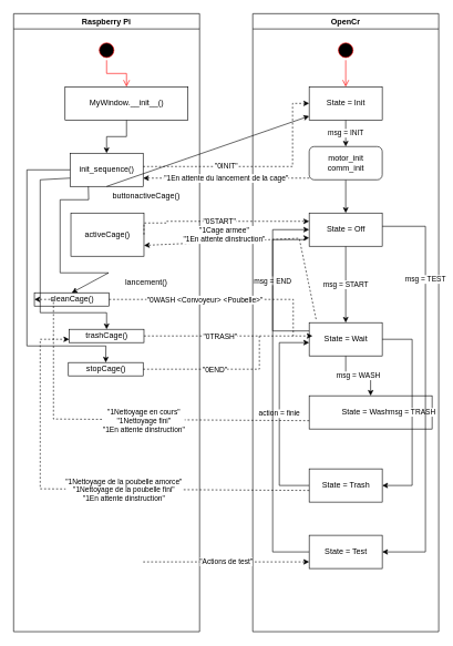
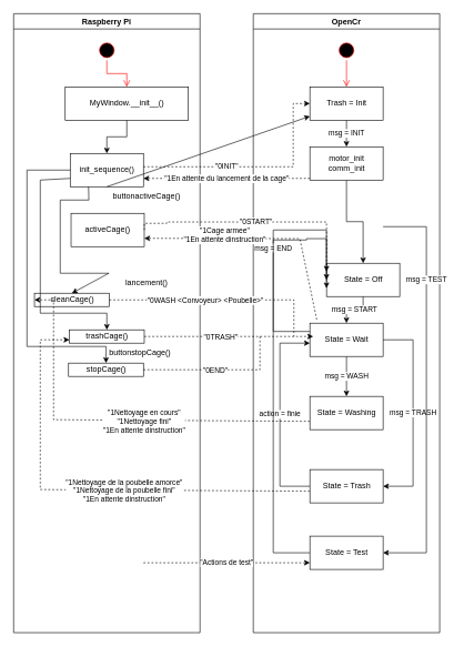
- <mxCell id="35" value="State = Init" style="html=1;" parent="20" vertex="1"><mxGeometry x="85" y="110" width="110" height="50" as="geometry" /></mxCell>
+ <mxCell id="35" value="Trash = Init" style="html=1;" parent="20" vertex="1"><mxGeometry x="85" y="110" width="110" height="50" as="geometry" /></mxCell>
- <mxCell id="24" value="motor_init&lt;br&gt;comm_init" style="html=1;rounded=1;" parent="20" vertex="1"><mxGeometry x="85" y="200" width="110" height="50" as="geometry" /></mxCell>
+ <mxCell id="24" value="motor_init&lt;br&gt;comm_init" style="html=1;" parent="20" vertex="1"><mxGeometry x="85" y="200" width="110" height="50" as="geometry" /></mxCell>
- <mxCell id="26" value="State = Off" style="html=1;" parent="20" vertex="1"><mxGeometry x="85" y="300" width="110" height="50" as="geometry" /></mxCell>
+ <mxCell id="26" value="State = Off" style="html=1;" parent="20" vertex="1"><mxGeometry x="110" y="375" width="110" height="50" as="geometry" /></mxCell>
- <mxCell id="9" value="activeCage()" style="html=1;" vertex="1" parent="2"><mxGeometry x="86.25" y="300" width="110" height="65" as="geometry" /></mxCell>
+ <mxCell id="9" value="activeCage()" style="html=1;" vertex="1" parent="2"><mxGeometry x="86.25" y="300" width="110" height="50" as="geometry" /></mxCell>
+ <mxCell id="19" value="buttonstopCage()" style="text;html=1;strokeColor=none;fillColor=none;align=center;verticalAlign=middle;whiteSpace=wrap;rounded=0;" vertex="1" parent="2"><mxGeometry x="140" y="495" width="100" height="30" as="geometry" /></mxCell>
- <mxCell id="30" value="State = Washing" style="html=1;" parent="20" vertex="1"><mxGeometry x="85" y="575" width="185" height="50" as="geometry" /></mxCell>
+ <mxCell id="30" value="State = Washing" style="html=1;" parent="20" vertex="1"><mxGeometry x="85" y="575" width="110" height="50" as="geometry" /></mxCell>
